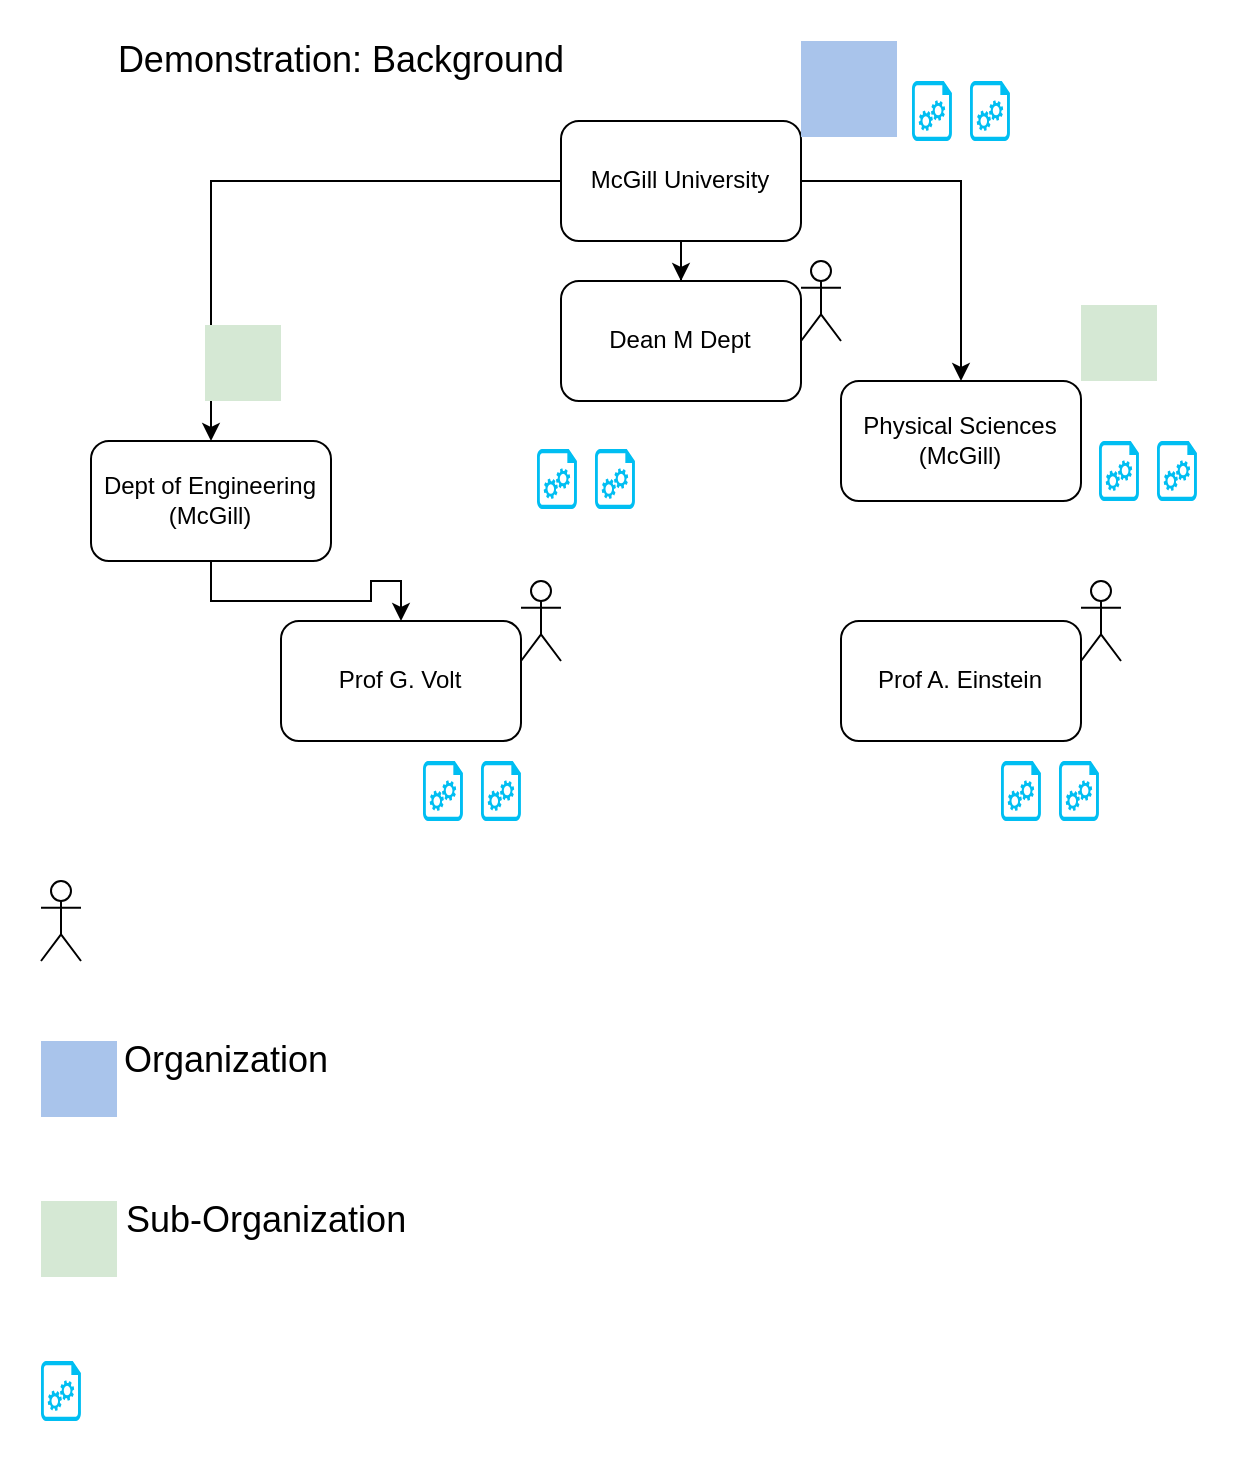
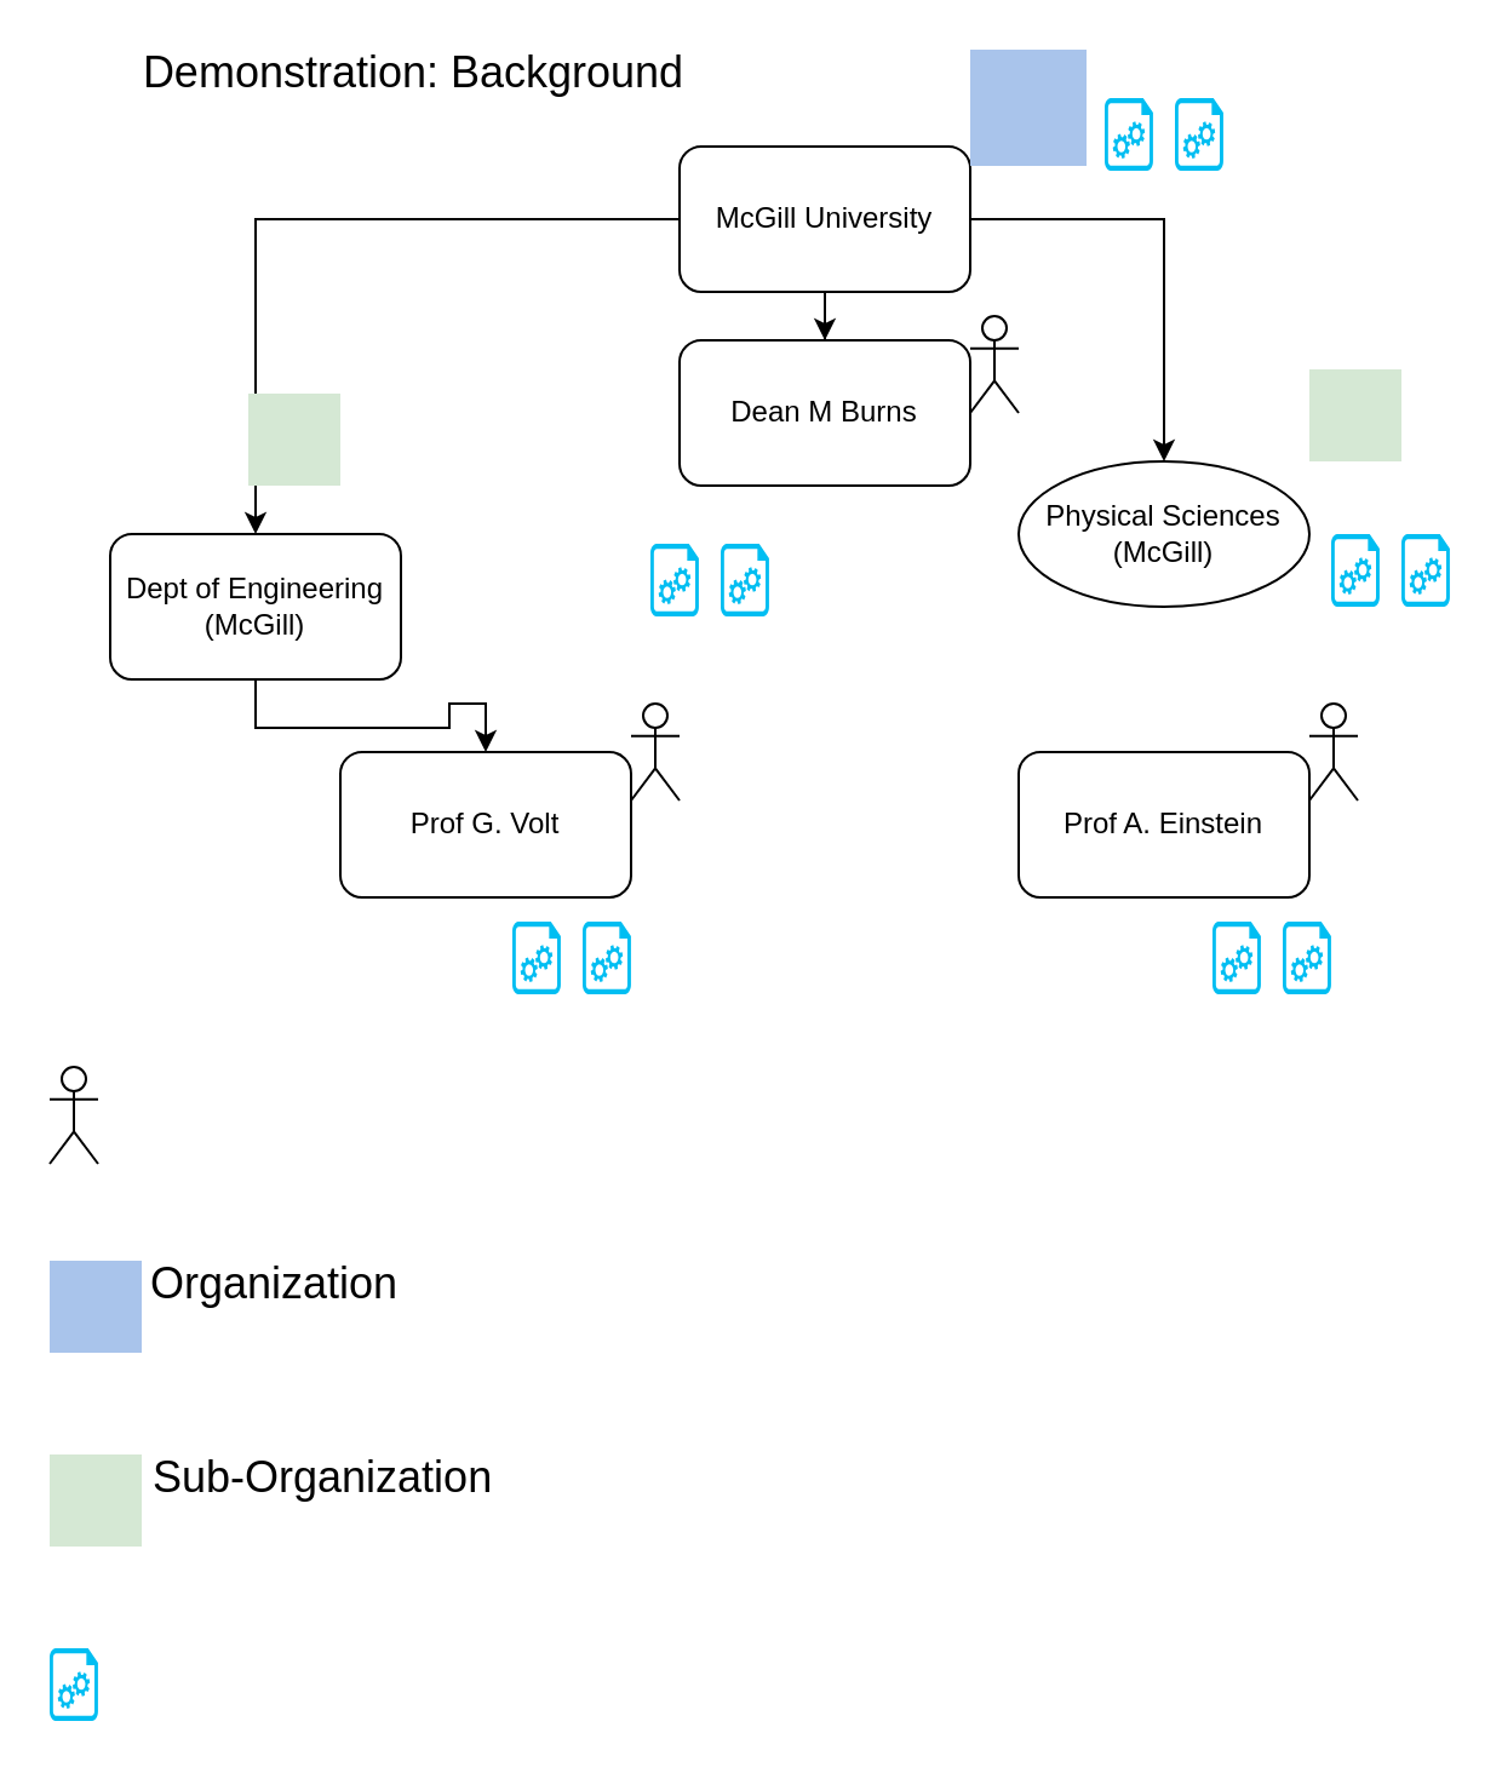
- <mxCell id="6" value="Dean M Dept" style="rounded=1;whiteSpace=wrap;html=1;" vertex="1" parent="1"><mxGeometry x="280" y="140" width="120" height="60" as="geometry" /></mxCell>
+ <mxCell id="6" value="Dean M Burns" style="rounded=1;whiteSpace=wrap;html=1;" vertex="1" parent="1"><mxGeometry x="280" y="140" width="120" height="60" as="geometry" /></mxCell>
- <mxCell id="7" value="Physical Sciences (McGill)" style="rounded=1;whiteSpace=wrap;html=1;" vertex="1" parent="1"><mxGeometry x="420" y="190" width="120" height="60" as="geometry" /></mxCell>
+ <mxCell id="7" value="Physical Sciences (McGill)" style="ellipse;whiteSpace=wrap;html=1;" vertex="1" parent="1"><mxGeometry x="420" y="190" width="120" height="60" as="geometry" /></mxCell>
